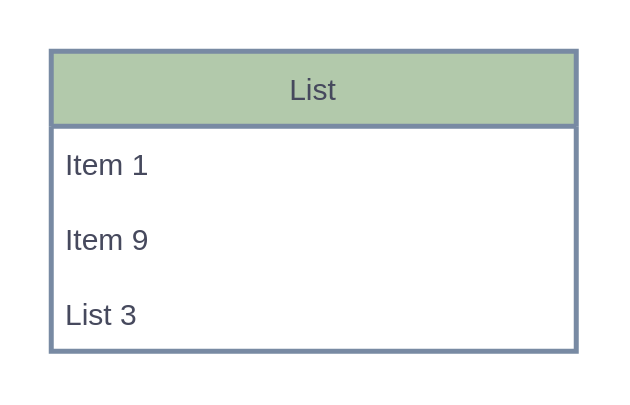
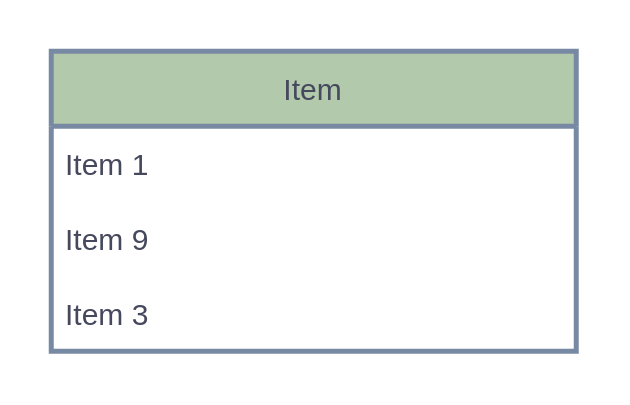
- <mxCell id="2" value="List" style="swimlane;fontStyle=0;childLayout=stackLayout;horizontal=1;startSize=30;horizontalStack=0;resizeParent=1;resizeParentMax=0;resizeLast=0;collapsible=1;marginBottom=0;rounded=0;sketch=0;fontColor=#46495D;strokeColor=#788AA3;strokeWidth=2;fillColor=#B2C9AB;" vertex="1" parent="1"><mxGeometry x="20" y="20" width="210" height="120" as="geometry" /></mxCell>
+ <mxCell id="2" value="Item" style="swimlane;fontStyle=0;childLayout=stackLayout;horizontal=1;startSize=30;horizontalStack=0;resizeParent=1;resizeParentMax=0;resizeLast=0;collapsible=1;marginBottom=0;rounded=0;sketch=0;fontColor=#46495D;strokeColor=#788AA3;strokeWidth=2;fillColor=#B2C9AB;" vertex="1" parent="1"><mxGeometry x="20" y="20" width="210" height="120" as="geometry" /></mxCell>
- <mxCell id="5" value="List 3" style="text;strokeColor=none;fillColor=none;align=left;verticalAlign=middle;spacingLeft=4;spacingRight=4;overflow=hidden;points=[[0,0.5],[1,0.5]];portConstraint=eastwest;rotatable=0;rounded=0;sketch=0;fontColor=#46495D;" vertex="1" parent="2"><mxGeometry y="90" width="210" height="30" as="geometry" /></mxCell>
+ <mxCell id="5" value="Item 3" style="text;strokeColor=none;fillColor=none;align=left;verticalAlign=middle;spacingLeft=4;spacingRight=4;overflow=hidden;points=[[0,0.5],[1,0.5]];portConstraint=eastwest;rotatable=0;rounded=0;sketch=0;fontColor=#46495D;" vertex="1" parent="2"><mxGeometry y="90" width="210" height="30" as="geometry" /></mxCell>
